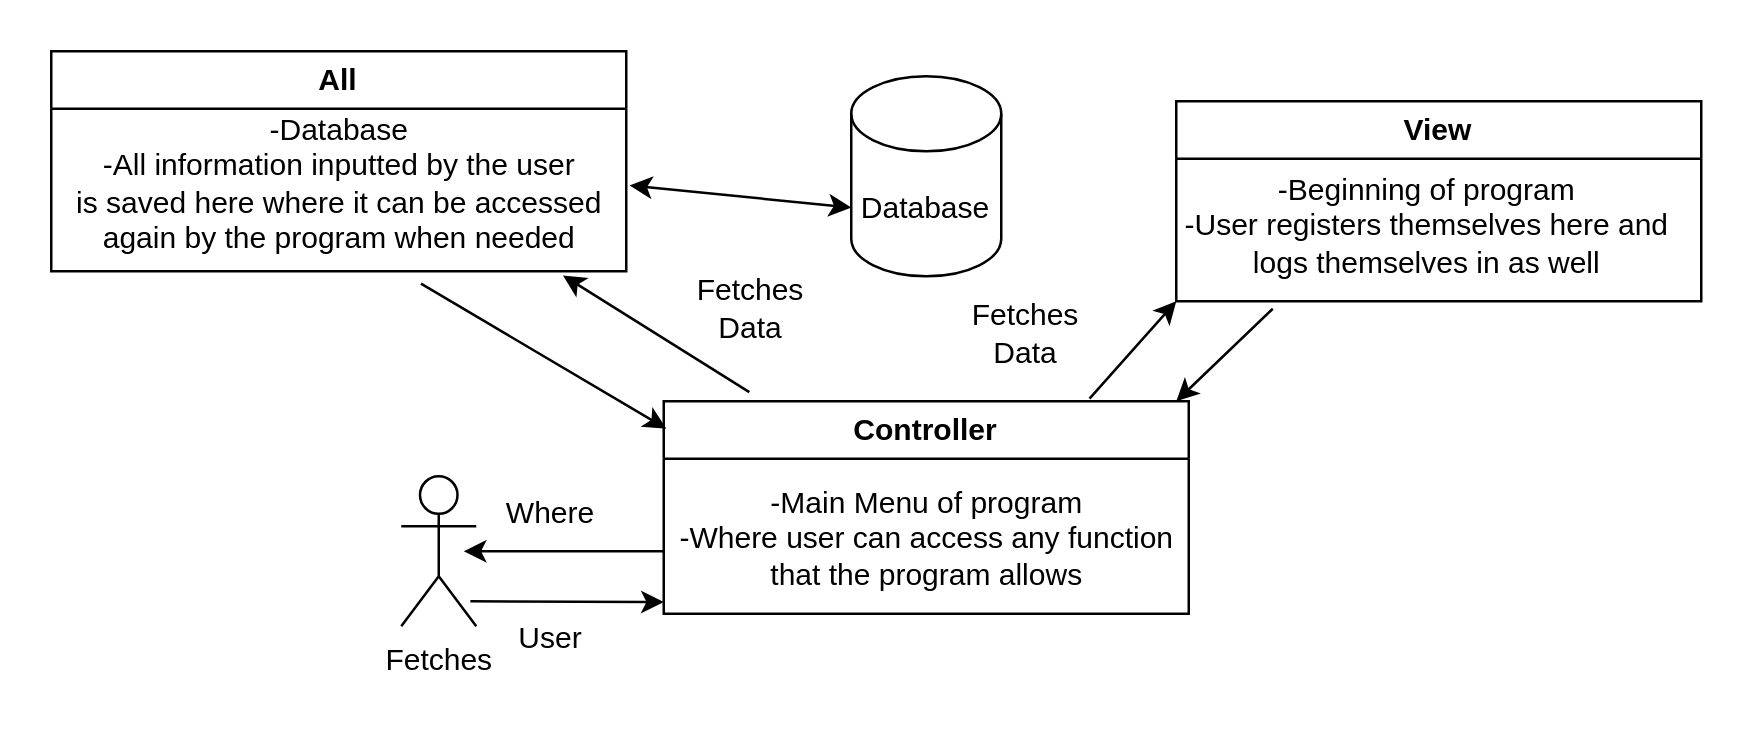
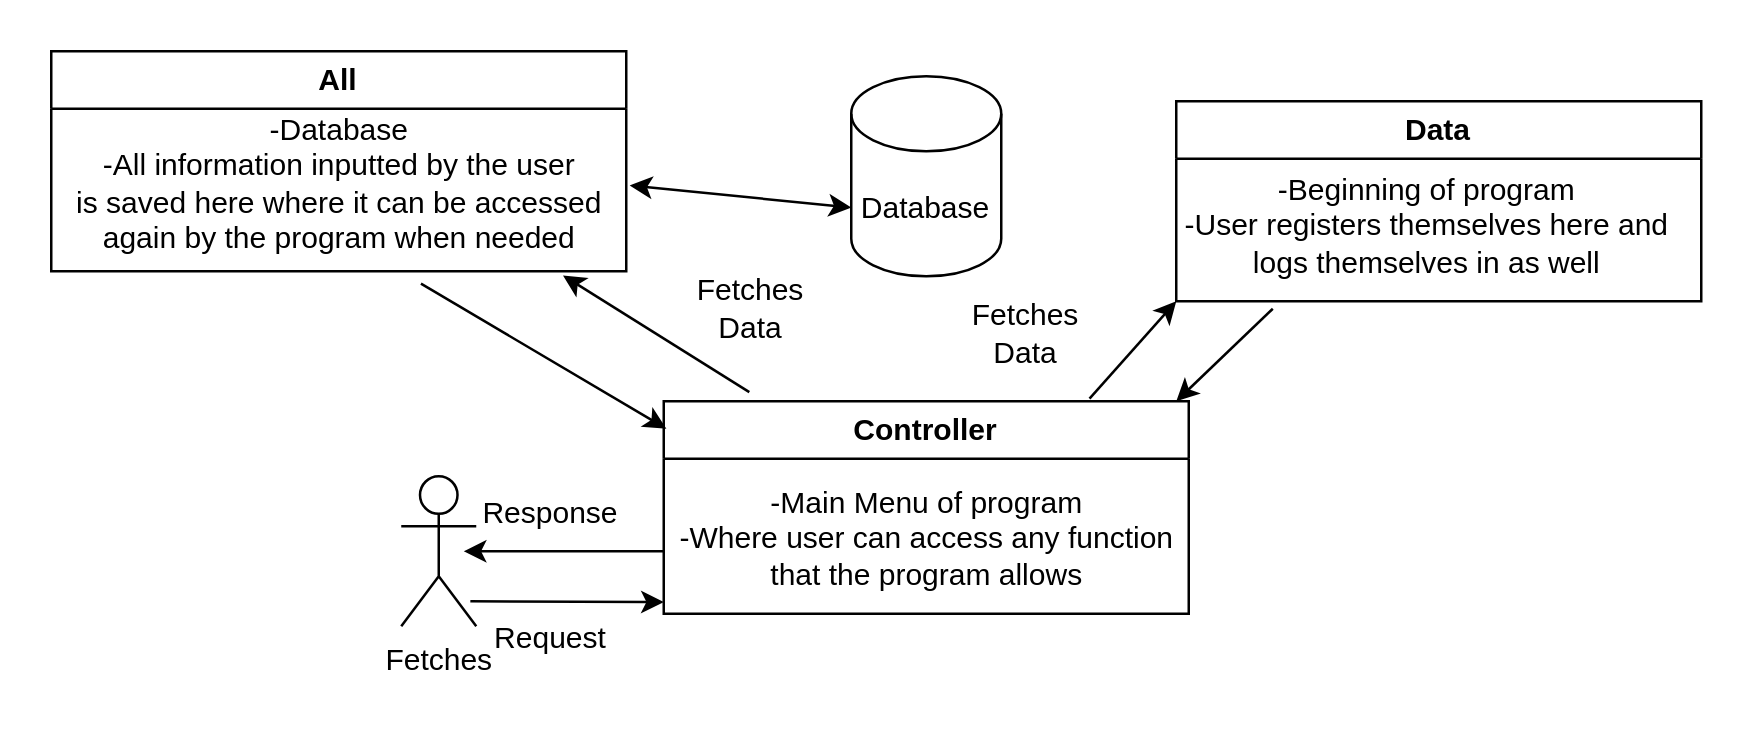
- <mxCell id="9" value="View" style="swimlane;whiteSpace=wrap;html=1;" vertex="1" parent="1"><mxGeometry x="470" y="40" width="210" height="80" as="geometry" /></mxCell>
+ <mxCell id="9" value="Data" style="swimlane;whiteSpace=wrap;html=1;" vertex="1" parent="1"><mxGeometry x="470" y="40" width="210" height="80" as="geometry" /></mxCell>
- <mxCell id="18" value="Where" style="text;html=1;strokeColor=none;fillColor=none;align=center;verticalAlign=middle;whiteSpace=wrap;rounded=0;" vertex="1" parent="1"><mxGeometry x="190" y="190" width="60" height="30" as="geometry" /></mxCell>
+ <mxCell id="18" value="Response" style="text;html=1;strokeColor=none;fillColor=none;align=center;verticalAlign=middle;whiteSpace=wrap;rounded=0;" vertex="1" parent="1"><mxGeometry x="190" y="190" width="60" height="30" as="geometry" /></mxCell>
- <mxCell id="17" value="User" style="text;html=1;strokeColor=none;fillColor=none;align=center;verticalAlign=middle;whiteSpace=wrap;rounded=0;" vertex="1" parent="1"><mxGeometry x="190" y="240" width="60" height="30" as="geometry" /></mxCell>
+ <mxCell id="17" value="Request" style="text;html=1;strokeColor=none;fillColor=none;align=center;verticalAlign=middle;whiteSpace=wrap;rounded=0;" vertex="1" parent="1"><mxGeometry x="190" y="240" width="60" height="30" as="geometry" /></mxCell>
